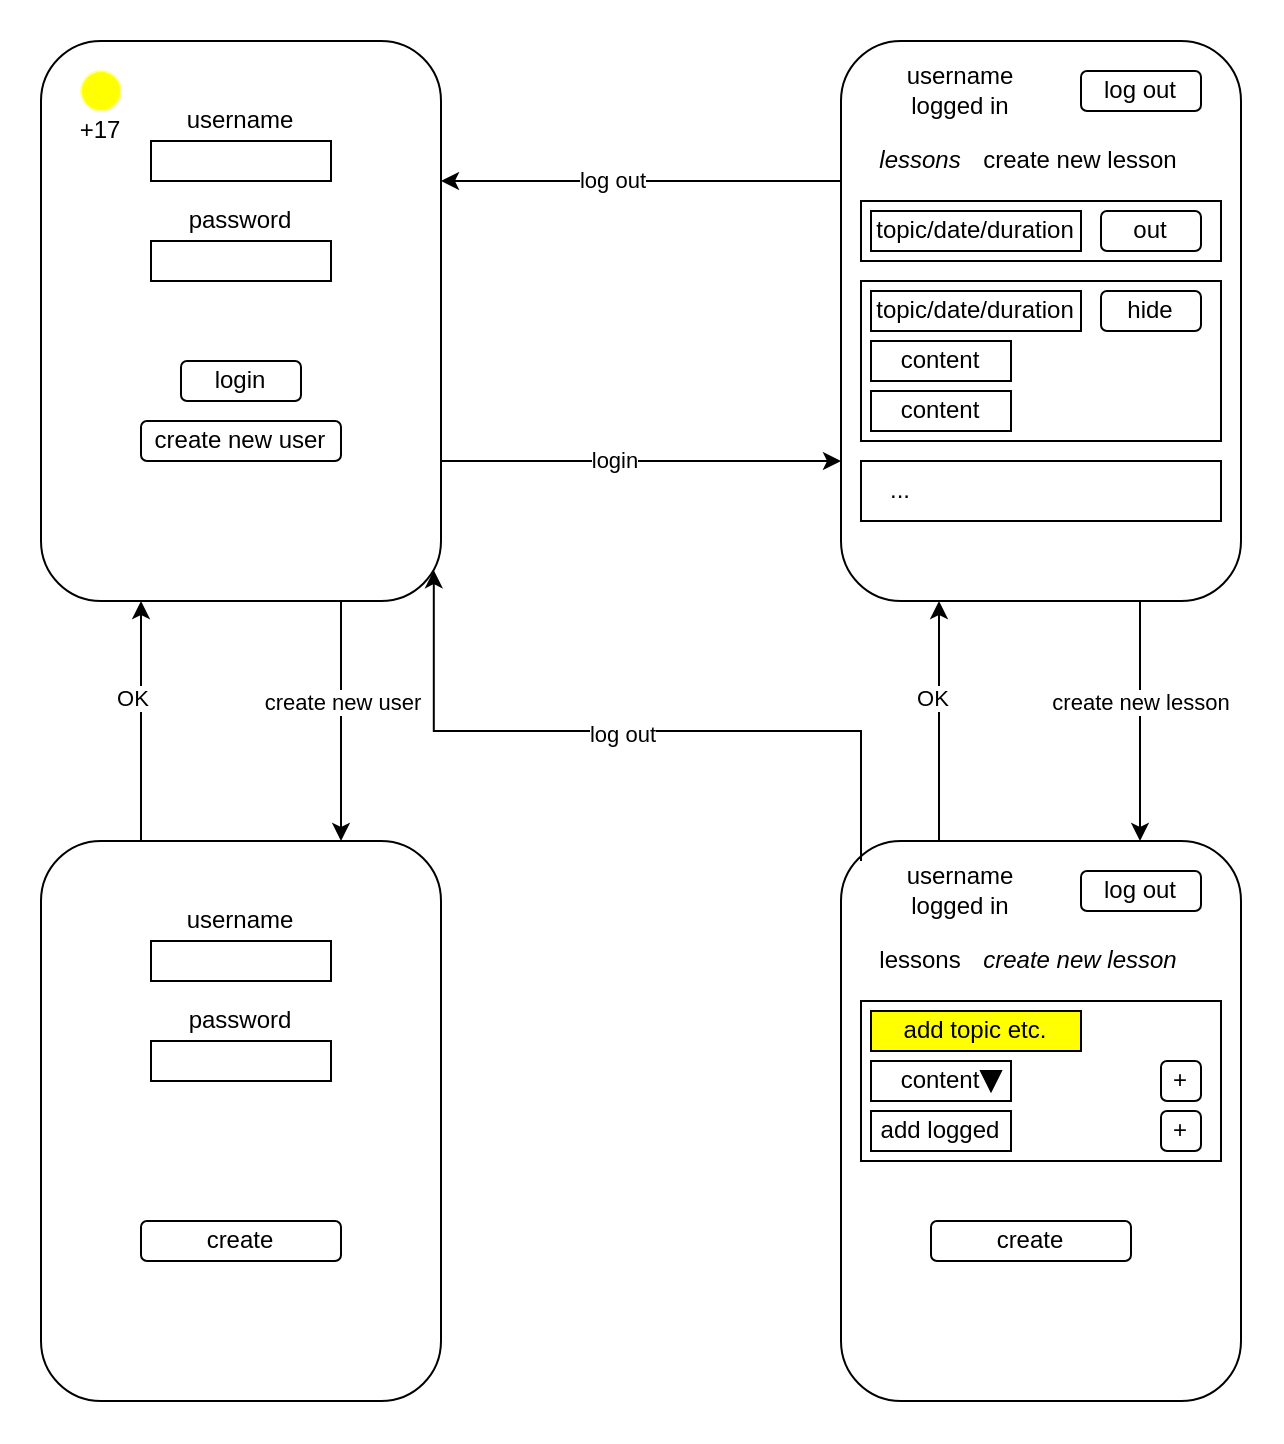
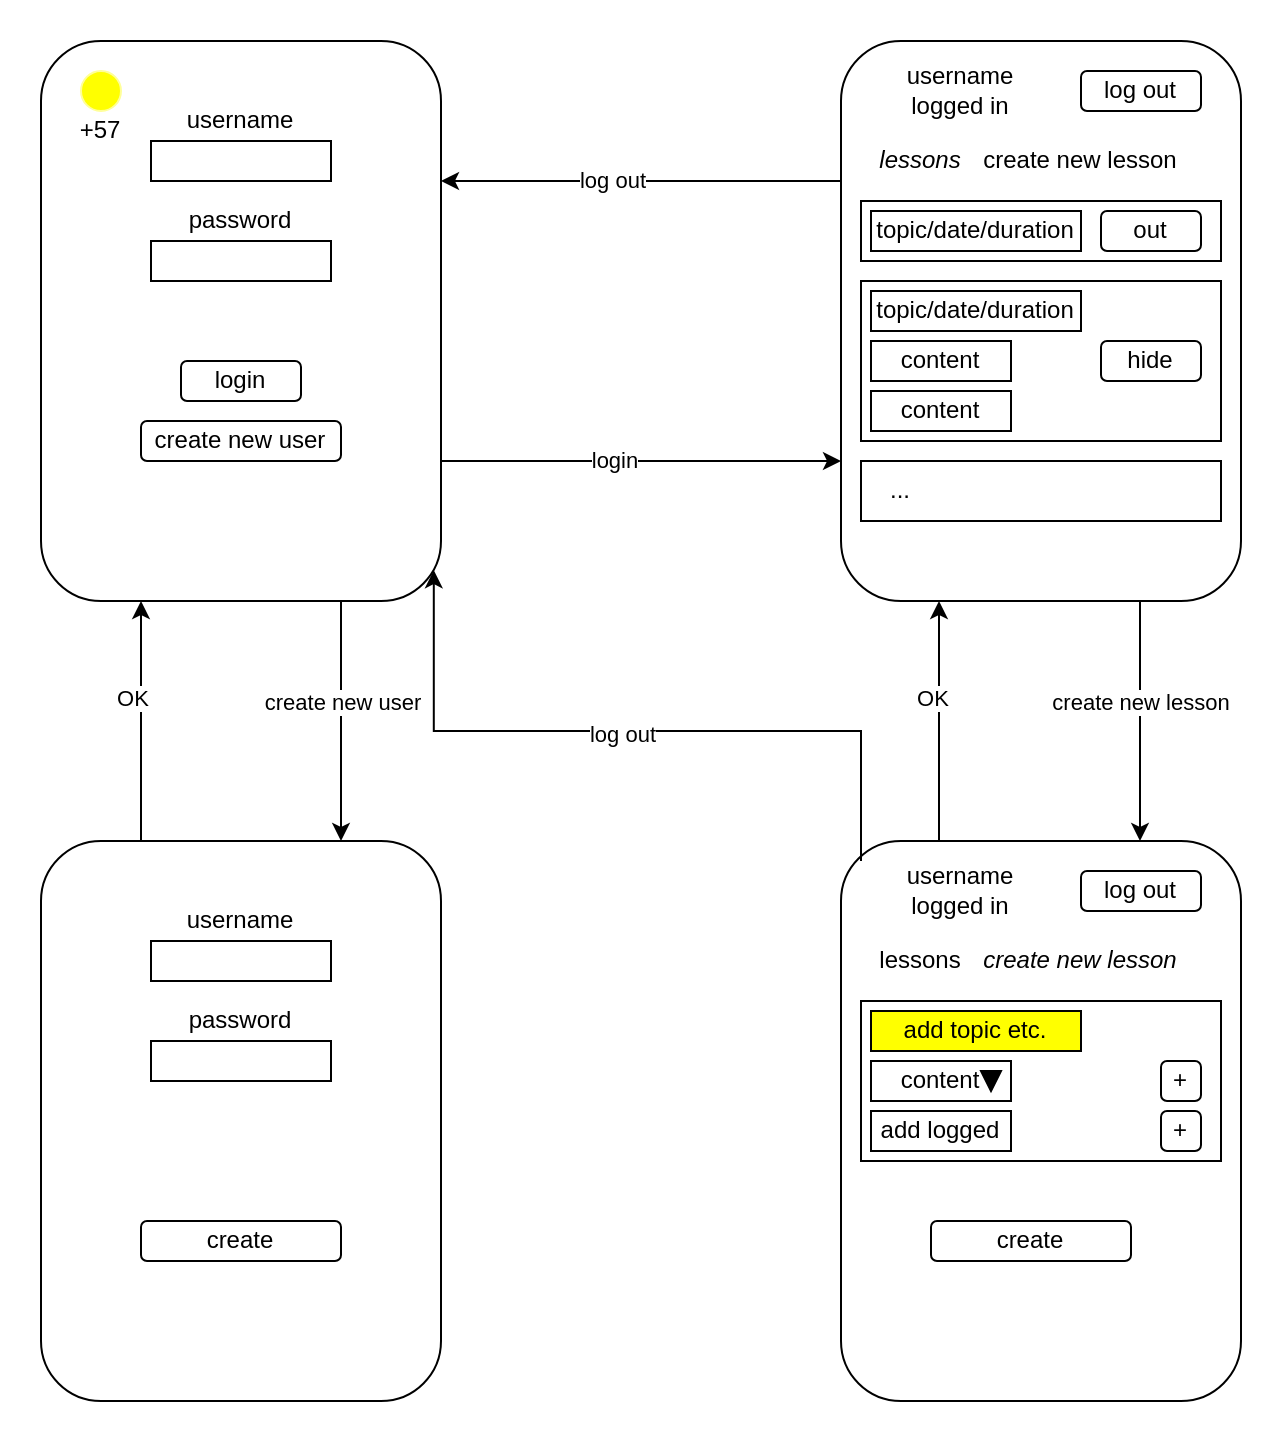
- <mxCell id="64" value="+17" style="text;html=1;strokeColor=none;fillColor=none;align=center;verticalAlign=middle;whiteSpace=wrap;rounded=0;" vertex="1" parent="1"><mxGeometry x="30" y="55" width="40" height="20" as="geometry" /></mxCell>
+ <mxCell id="64" value="+57" style="text;html=1;strokeColor=none;fillColor=none;align=center;verticalAlign=middle;whiteSpace=wrap;rounded=0;" vertex="1" parent="1"><mxGeometry x="30" y="55" width="40" height="20" as="geometry" /></mxCell>
- <mxCell id="40" value="hide" style="rounded=1;whiteSpace=wrap;html=1;" vertex="1" parent="1"><mxGeometry x="550" y="145" width="50" height="20" as="geometry" /></mxCell>
+ <mxCell id="40" value="hide" style="rounded=1;whiteSpace=wrap;html=1;" vertex="1" parent="1"><mxGeometry x="550" y="170" width="50" height="20" as="geometry" /></mxCell>
